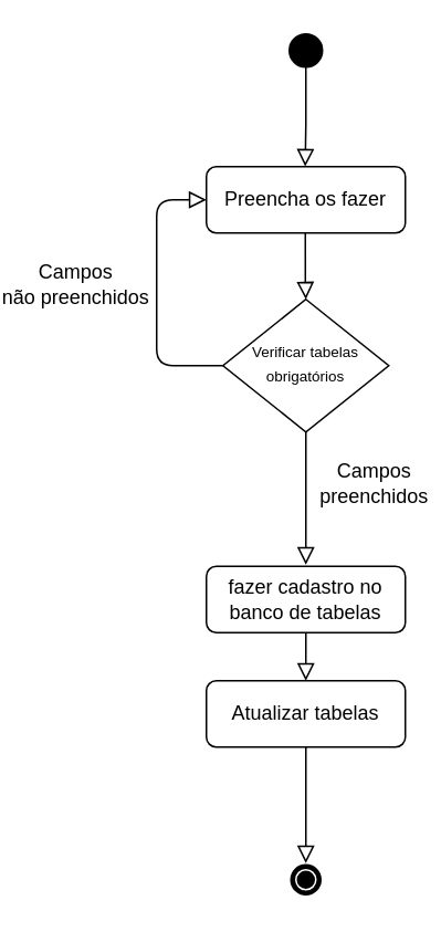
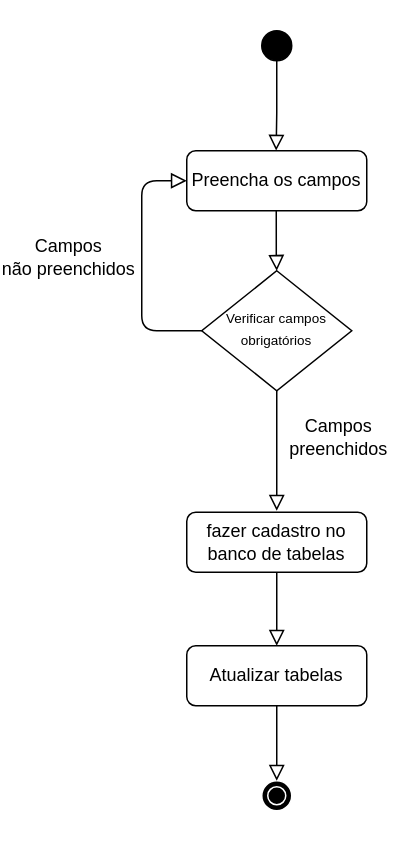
- <mxCell id="4" value="Preencha os fazer" style="rounded=1;whiteSpace=wrap;html=1;fontSize=12;glass=0;strokeWidth=1;shadow=0;" vertex="1" parent="1"><mxGeometry x="50" y="100" width="120" height="40" as="geometry" /></mxCell>
+ <mxCell id="4" value="Preencha os campos" style="rounded=1;whiteSpace=wrap;html=1;fontSize=12;glass=0;strokeWidth=1;shadow=0;" vertex="1" parent="1"><mxGeometry x="50" y="100" width="120" height="40" as="geometry" /></mxCell>
- <mxCell id="5" value="&lt;font style=&quot;font-size: 9px&quot;&gt;Verificar tabelas obrigatórios&lt;/font&gt;" style="rhombus;whiteSpace=wrap;html=1;shadow=0;fontFamily=Helvetica;fontSize=12;align=center;strokeWidth=1;spacing=6;spacingTop=-4;" vertex="1" parent="1"><mxGeometry x="60" y="180" width="100" height="80" as="geometry" /></mxCell>
+ <mxCell id="5" value="&lt;font style=&quot;font-size: 9px&quot;&gt;Verificar campos obrigatórios&lt;/font&gt;" style="rhombus;whiteSpace=wrap;html=1;shadow=0;fontFamily=Helvetica;fontSize=12;align=center;strokeWidth=1;spacing=6;spacingTop=-4;" vertex="1" parent="1"><mxGeometry x="60" y="180" width="100" height="80" as="geometry" /></mxCell>
- <mxCell id="12" value="Atualizar tabelas" style="rounded=1;whiteSpace=wrap;html=1;fontSize=12;glass=0;strokeWidth=1;shadow=0;" vertex="1" parent="1"><mxGeometry x="50" y="410" width="120" height="40" as="geometry" /></mxCell>
+ <mxCell id="12" value="Atualizar tabelas" style="rounded=1;whiteSpace=wrap;html=1;fontSize=12;glass=0;strokeWidth=1;shadow=0;" vertex="1" parent="1"><mxGeometry x="50" y="430" width="120" height="40" as="geometry" /></mxCell>
